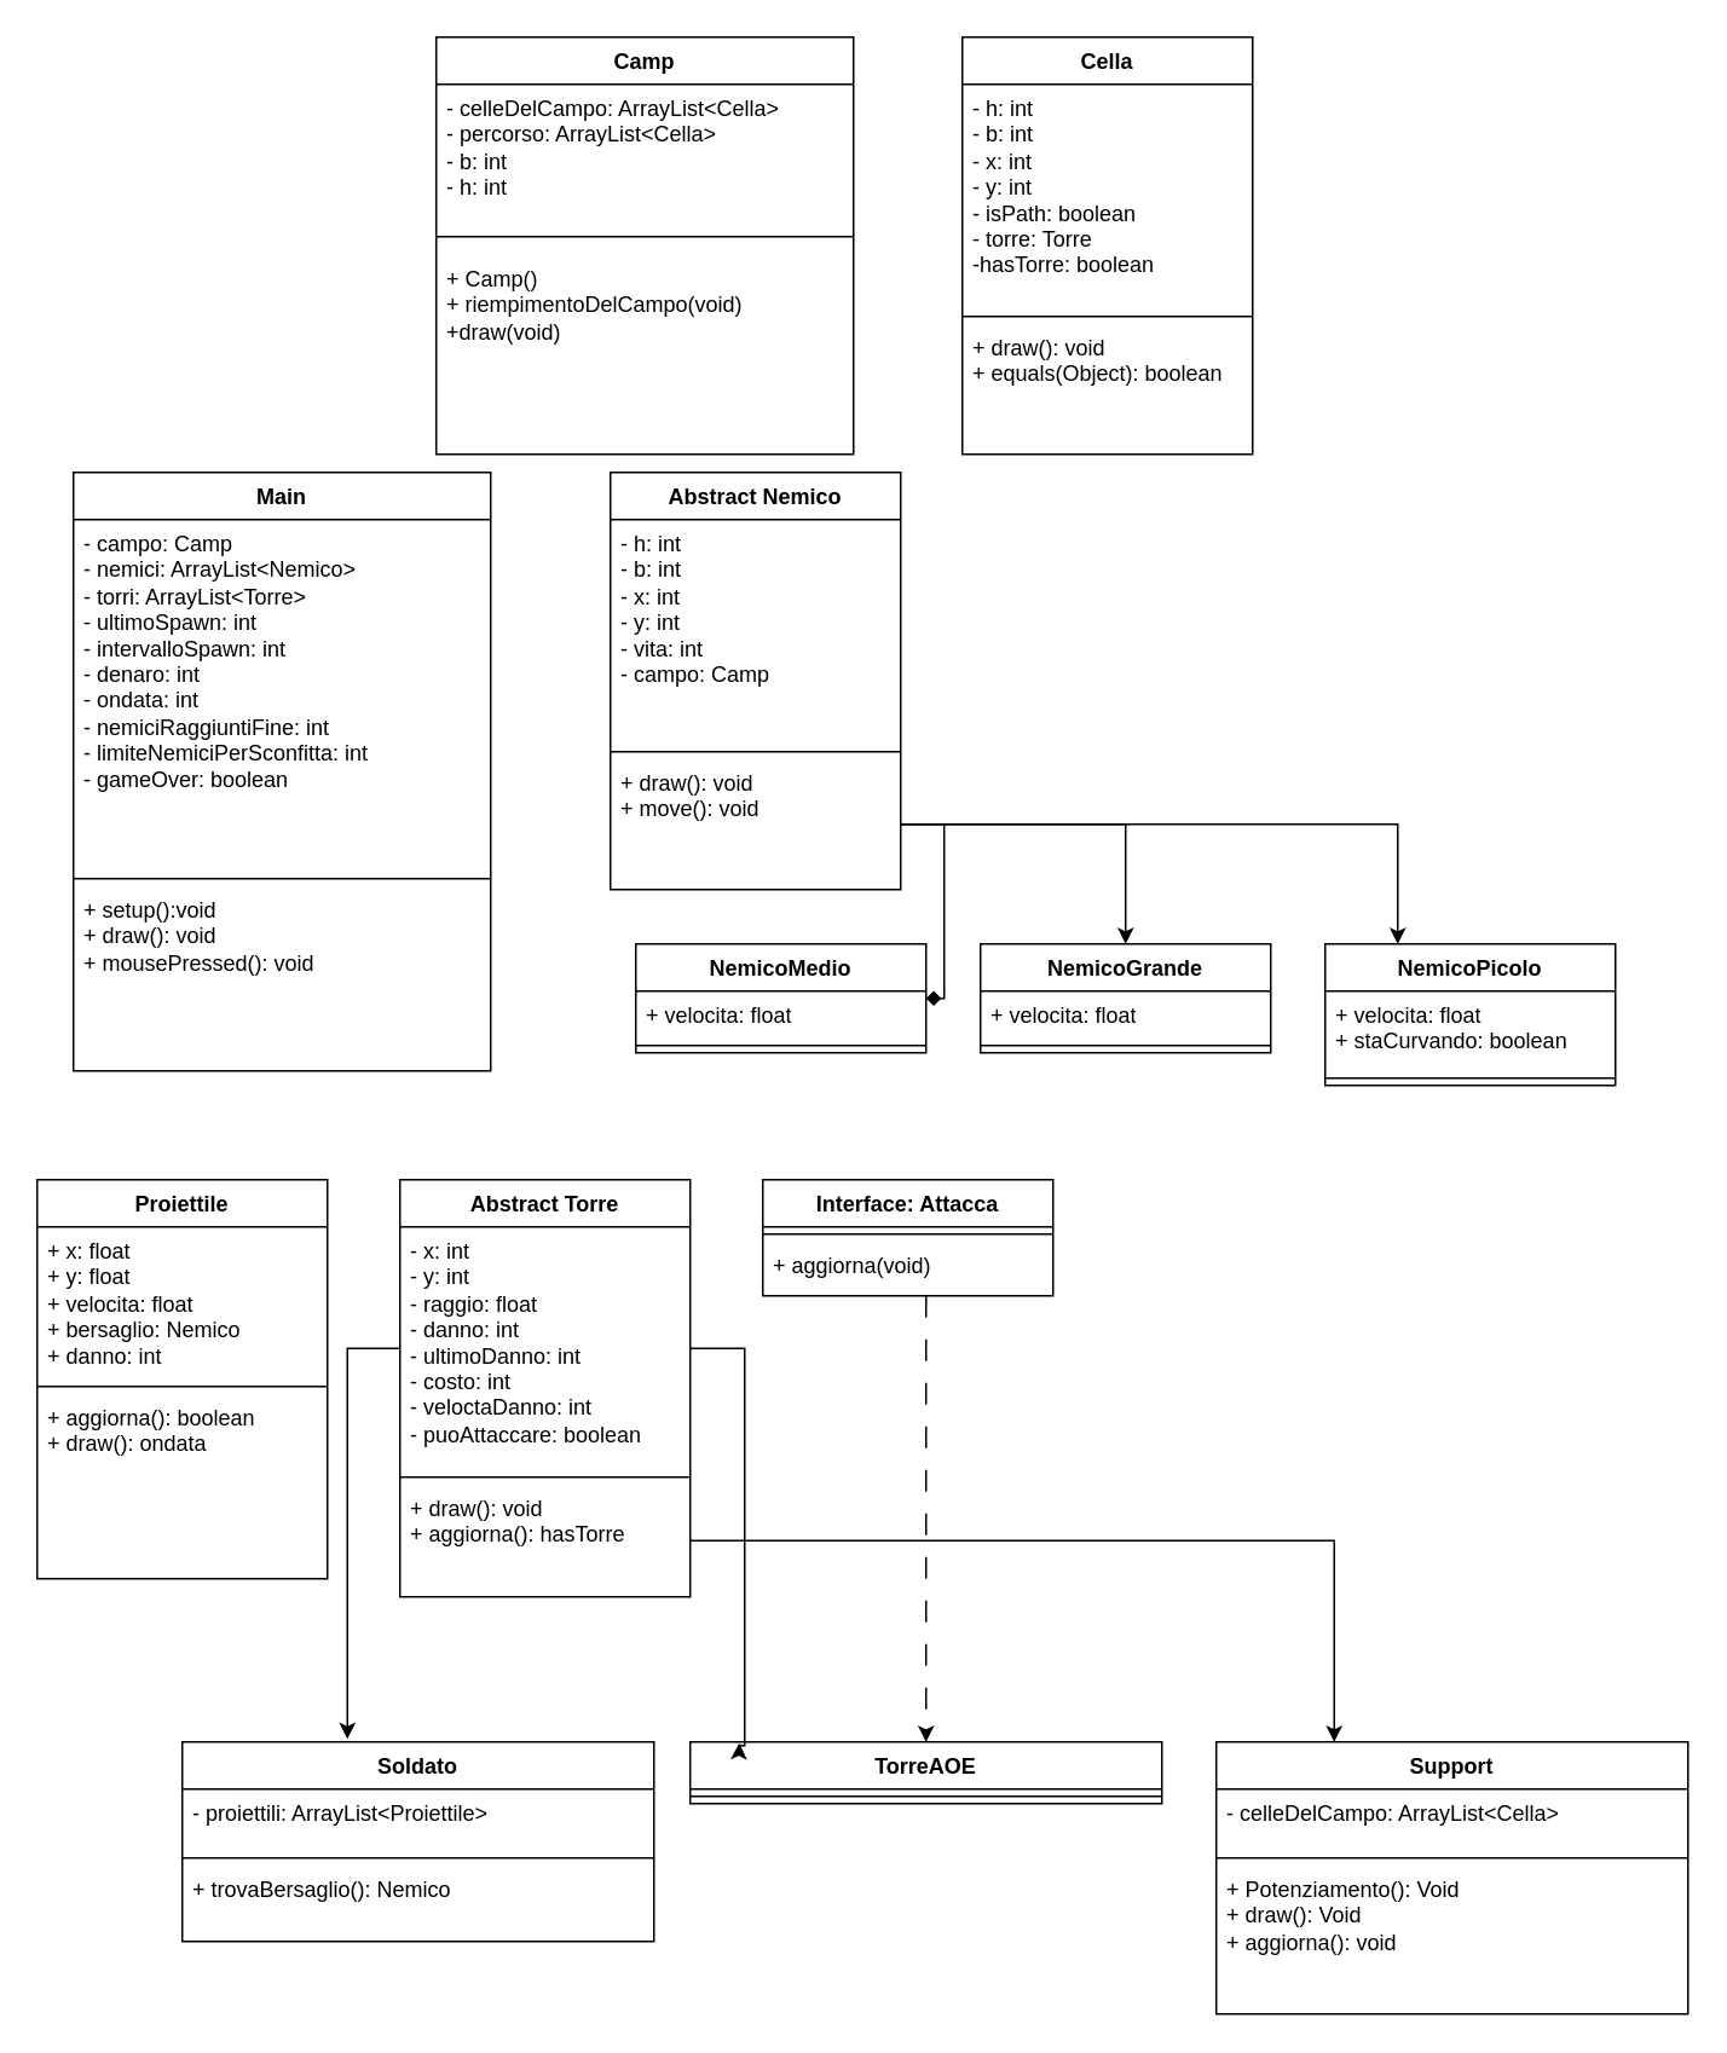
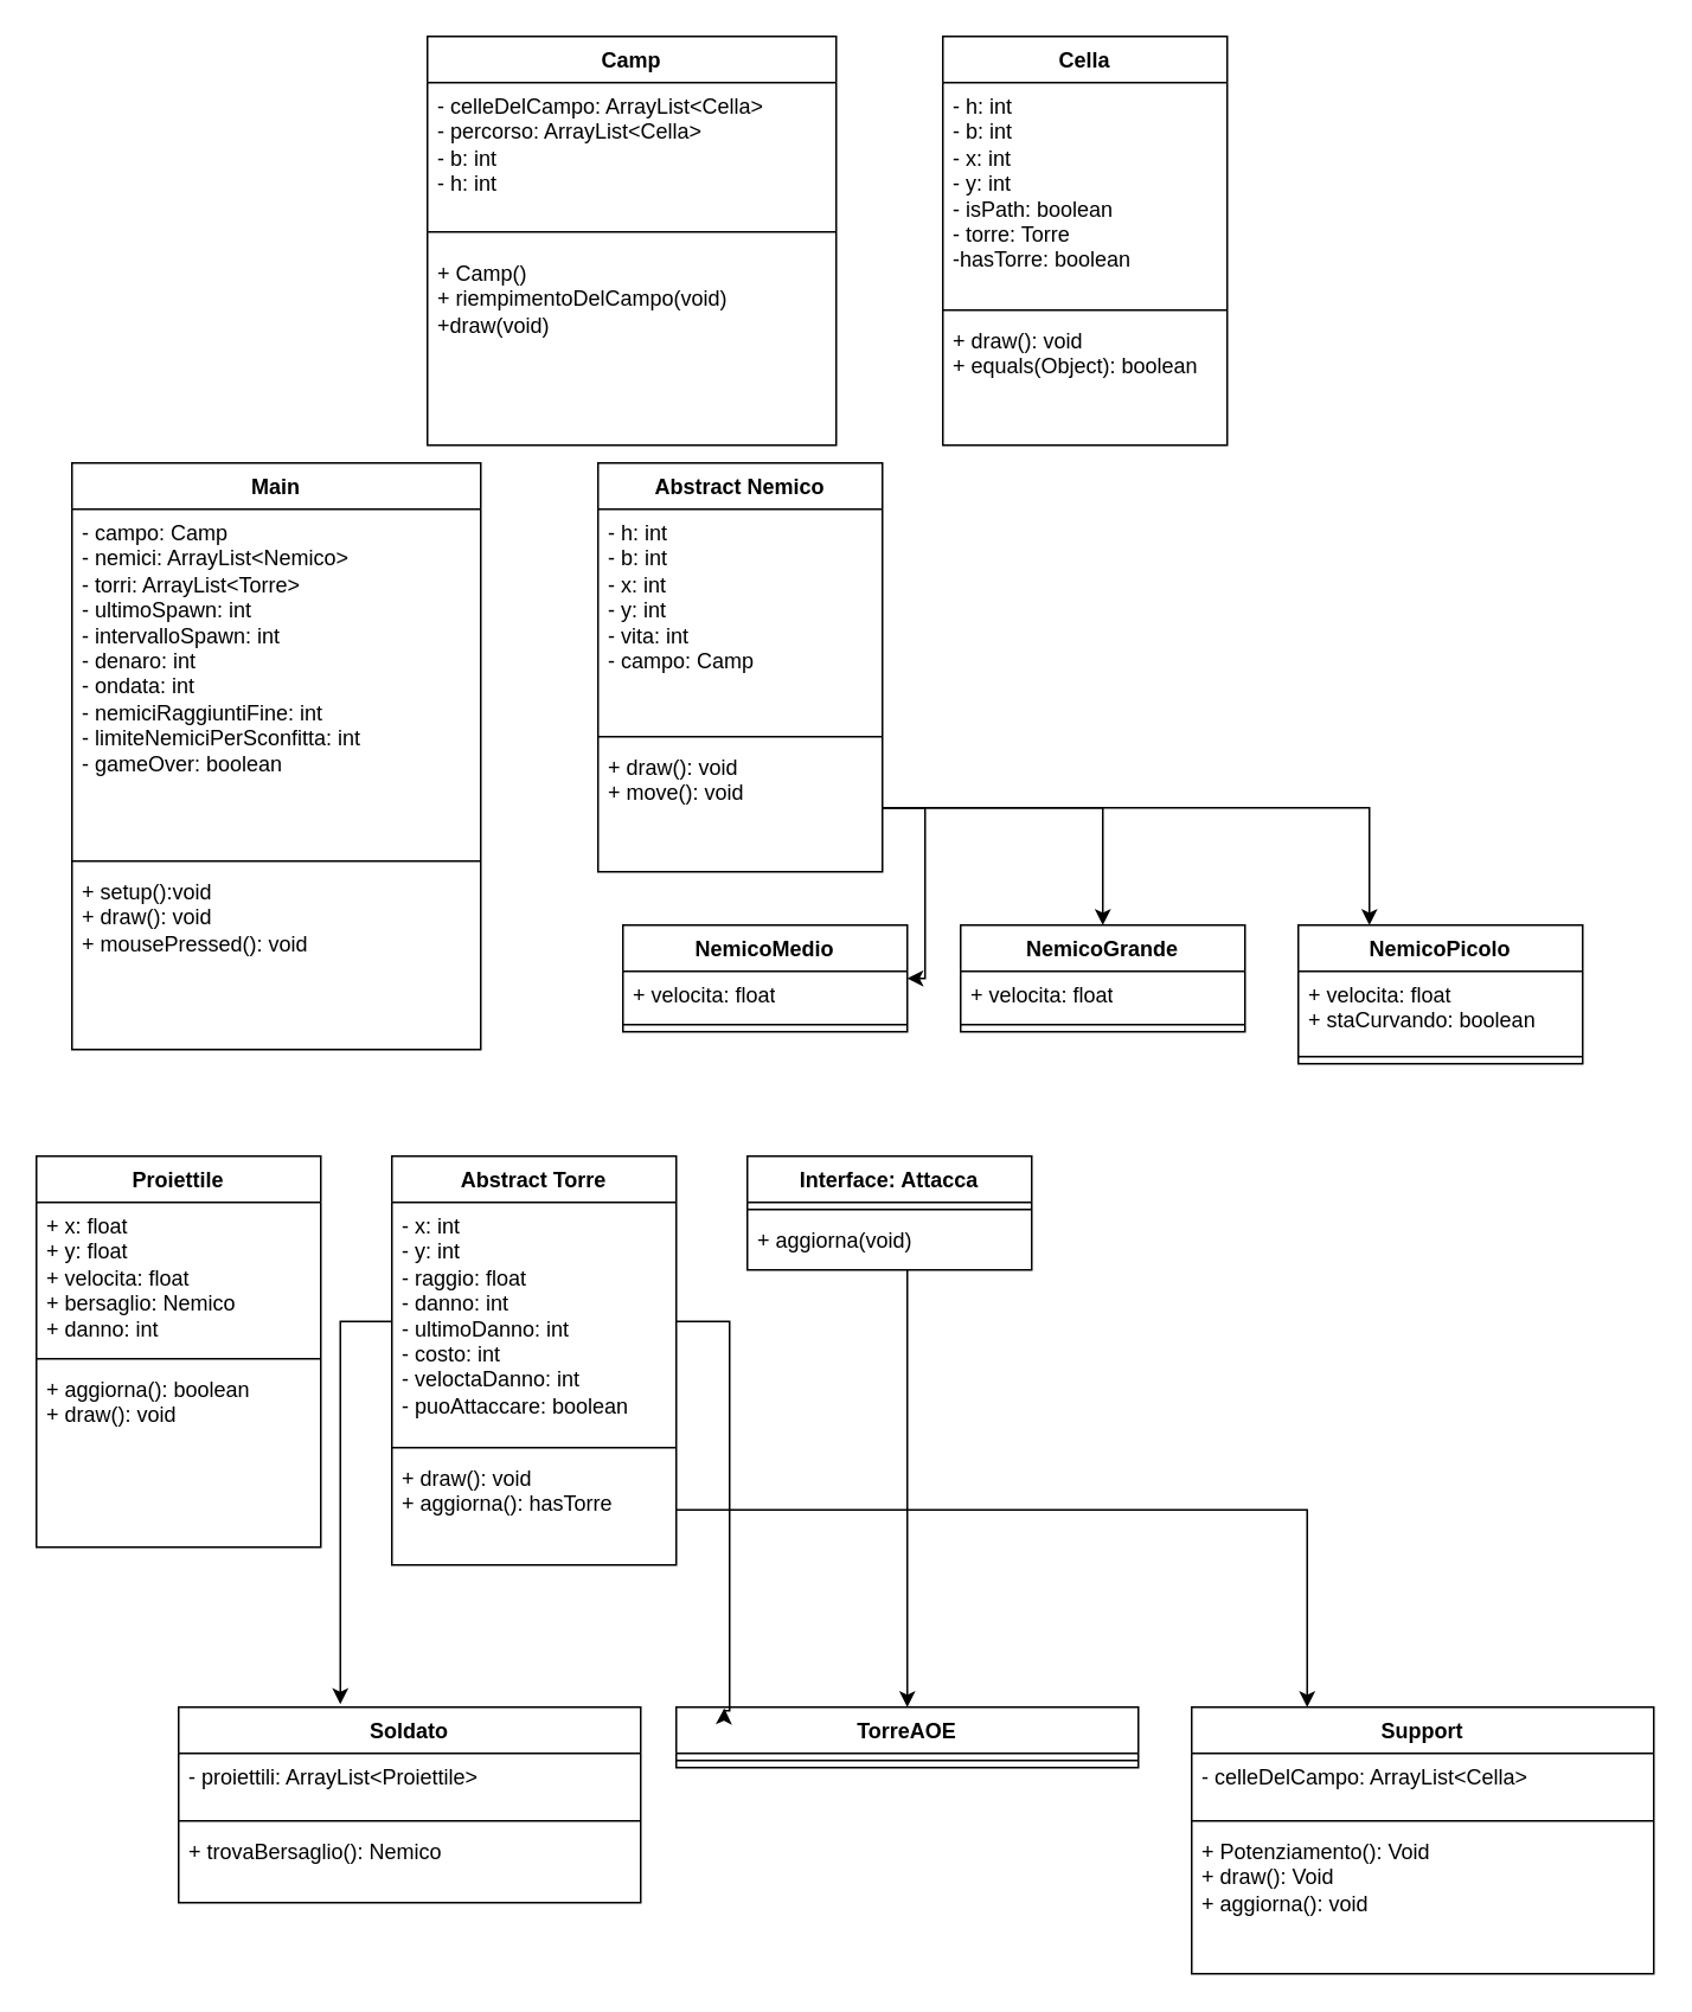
- <mxCell id="36" style="edgeStyle=orthogonalEdgeStyle;rounded=0;orthogonalLoop=1;jettySize=auto;html=1;exitX=1;exitY=0.5;exitDx=0;exitDy=0;entryX=1;entryY=0.5;entryDx=0;entryDy=0;endArrow=diamond;" edge="1" parent="1" source="31" target="32"><mxGeometry relative="1" as="geometry"><Array as="points"><mxPoint x="520" y="454" /><mxPoint x="520" y="550" /></Array></mxGeometry></mxCell>
+ <mxCell id="36" style="edgeStyle=orthogonalEdgeStyle;rounded=0;orthogonalLoop=1;jettySize=auto;html=1;exitX=1;exitY=0.5;exitDx=0;exitDy=0;entryX=1;entryY=0.5;entryDx=0;entryDy=0;" edge="1" parent="1" source="31" target="32"><mxGeometry relative="1" as="geometry"><Array as="points"><mxPoint x="520" y="454" /><mxPoint x="520" y="550" /></Array></mxGeometry></mxCell>
- <mxCell id="48" style="edgeStyle=orthogonalEdgeStyle;rounded=0;orthogonalLoop=1;jettySize=auto;html=1;entryX=0.5;entryY=0;entryDx=0;entryDy=0;dashed=1;dashPattern=12 12;" edge="1" parent="1" source="4" target="46"><mxGeometry relative="1" as="geometry"><Array as="points"><mxPoint x="510" y="780" /><mxPoint x="510" y="780" /></Array></mxGeometry></mxCell>
+ <mxCell id="48" style="edgeStyle=orthogonalEdgeStyle;rounded=0;orthogonalLoop=1;jettySize=auto;html=1;entryX=0.5;entryY=0;entryDx=0;entryDy=0;dashed=0;dashPattern=12 12;" edge="1" parent="1" source="4" target="46"><mxGeometry relative="1" as="geometry"><Array as="points"><mxPoint x="510" y="780" /><mxPoint x="510" y="780" /></Array></mxGeometry></mxCell>
- <mxCell id="23" value="+ aggiorna(): boolean&lt;div&gt;+ draw(): ondata&lt;/div&gt;" style="text;strokeColor=none;fillColor=none;align=left;verticalAlign=top;spacingLeft=4;spacingRight=4;overflow=hidden;rotatable=0;points=[[0,0.5],[1,0.5]];portConstraint=eastwest;whiteSpace=wrap;html=1;" vertex="1" parent="20"><mxGeometry y="118" width="160" height="102" as="geometry" /></mxCell>
+ <mxCell id="23" value="+ aggiorna(): boolean&lt;div&gt;+ draw(): void&lt;/div&gt;" style="text;strokeColor=none;fillColor=none;align=left;verticalAlign=top;spacingLeft=4;spacingRight=4;overflow=hidden;rotatable=0;points=[[0,0.5],[1,0.5]];portConstraint=eastwest;whiteSpace=wrap;html=1;" vertex="1" parent="20"><mxGeometry y="118" width="160" height="102" as="geometry" /></mxCell>
